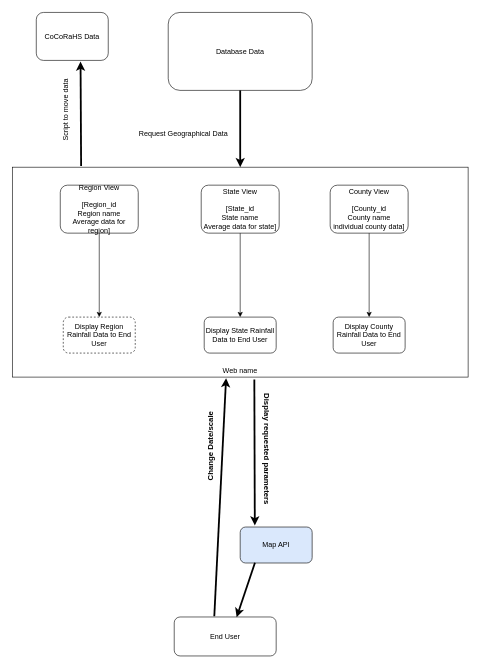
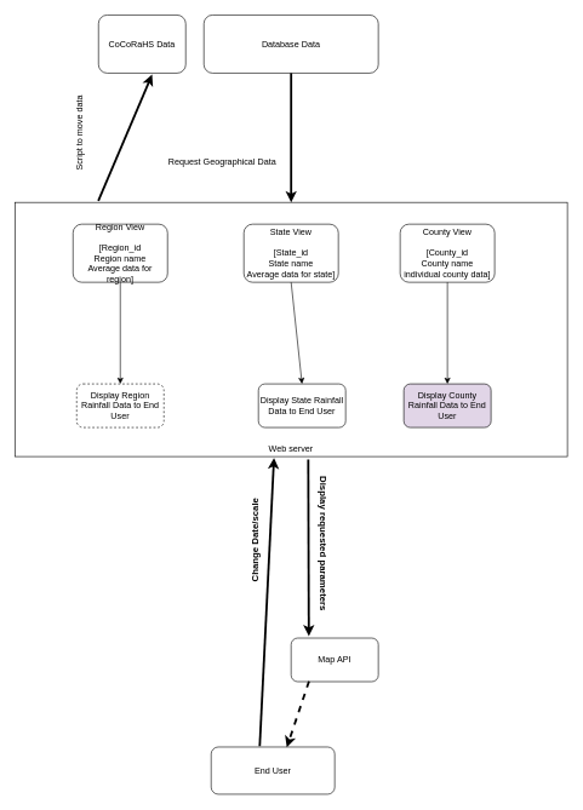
- <mxCell id="3" value="CoCoRaHS Data" style="rounded=1;whiteSpace=wrap;html=1;" parent="1" vertex="1"><mxGeometry x="60" y="20" width="120" height="80" as="geometry" /></mxCell>
+ <mxCell id="3" value="CoCoRaHS Data" style="rounded=1;whiteSpace=wrap;html=1;" parent="1" vertex="1"><mxGeometry x="135" y="20" width="120" height="80" as="geometry" /></mxCell>
- <mxCell id="2" value="Database Data" style="rounded=1;whiteSpace=wrap;html=1;" parent="1" vertex="1"><mxGeometry x="280" y="20" width="240" height="130" as="geometry" /></mxCell>
+ <mxCell id="2" value="Database Data" style="rounded=1;whiteSpace=wrap;html=1;" parent="1" vertex="1"><mxGeometry x="280" y="20" width="240" height="80" as="geometry" /></mxCell>
- <mxCell id="14" value="Display State Rainfall Data to End User" style="rounded=1;whiteSpace=wrap;html=1;" parent="1" vertex="1"><mxGeometry x="340" y="528" width="120" height="60" as="geometry" /></mxCell>
+ <mxCell id="14" value="Display State Rainfall Data to End User" style="rounded=1;whiteSpace=wrap;html=1;" parent="1" vertex="1"><mxGeometry x="355" y="528" width="120" height="60" as="geometry" /></mxCell>
- <mxCell id="15" value="Display County Rainfall Data to End User" style="rounded=1;whiteSpace=wrap;html=1;" parent="1" vertex="1"><mxGeometry x="555" y="528" width="120" height="60" as="geometry" /></mxCell>
+ <mxCell id="15" value="Display County Rainfall Data to End User" style="rounded=1;whiteSpace=wrap;html=1;fillColor=#e1d5e7;" parent="1" vertex="1"><mxGeometry x="555" y="528" width="120" height="60" as="geometry" /></mxCell>
- <mxCell id="22" value="Web name" style="text;html=1;align=center;verticalAlign=middle;whiteSpace=wrap;rounded=0;" vertex="1" parent="1"><mxGeometry x="360" y="603" width="80" height="30" as="geometry" /></mxCell>
+ <mxCell id="22" value="Web server" style="text;html=1;align=center;verticalAlign=middle;whiteSpace=wrap;rounded=0;" vertex="1" parent="1"><mxGeometry x="360" y="603" width="80" height="30" as="geometry" /></mxCell>
- <mxCell id="23" value="Map API" style="rounded=1;whiteSpace=wrap;html=1;fillColor=#dae8fc;" vertex="1" parent="1"><mxGeometry x="400" y="878" width="120" height="60" as="geometry" /></mxCell>
+ <mxCell id="23" value="Map API" style="rounded=1;whiteSpace=wrap;html=1;" vertex="1" parent="1"><mxGeometry x="400" y="878" width="120" height="60" as="geometry" /></mxCell>
- <mxCell id="24" value="" style="endArrow=classic;html=1;rounded=0;exitX=0.205;exitY=0.991;exitDx=0;exitDy=0;entryX=0.612;entryY=0.008;entryDx=0;entryDy=0;entryPerimeter=0;exitPerimeter=0;strokeWidth=3;" edge="1" parent="1" source="23" target="17"><mxGeometry width="50" height="50" relative="1" as="geometry"><mxPoint x="380" y="878" as="sourcePoint" /><mxPoint x="430" y="828" as="targetPoint" /></mxGeometry></mxCell>
+ <mxCell id="24" value="" style="endArrow=classic;html=1;rounded=0;exitX=0.205;exitY=0.991;exitDx=0;exitDy=0;entryX=0.612;entryY=0.008;entryDx=0;entryDy=0;entryPerimeter=0;exitPerimeter=0;strokeWidth=3;dashed=1;" edge="1" parent="1" source="23" target="17"><mxGeometry width="50" height="50" relative="1" as="geometry"><mxPoint x="380" y="878" as="sourcePoint" /><mxPoint x="430" y="828" as="targetPoint" /></mxGeometry></mxCell>
